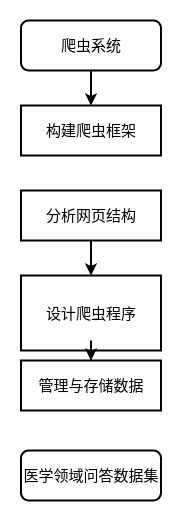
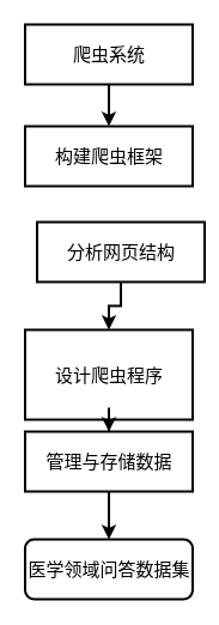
- <mxCell id="3" value="&lt;font style=&quot;font-size: 15px;&quot;&gt;爬虫系统&lt;/font&gt;" style="rounded=1;whiteSpace=wrap;html=1;strokeWidth=2;fillStyle=auto;gradientColor=none;absoluteArcSize=0;perimeterSpacing=0;glass=0;" vertex="1" parent="1"><mxGeometry x="20.5" y="20" width="140" height="50" as="geometry" /></mxCell>
+ <mxCell id="3" value="&lt;font style=&quot;font-size: 15px;&quot;&gt;爬虫系统&lt;/font&gt;" style="whiteSpace=wrap;html=1;strokeWidth=2;fillStyle=auto;gradientColor=none;absoluteArcSize=0;perimeterSpacing=0;glass=0;rounded=0;" vertex="1" parent="1"><mxGeometry x="20.5" y="20" width="140" height="50" as="geometry" /></mxCell>
- <mxCell id="5" value="&lt;span style=&quot;font-size: 15px;&quot;&gt;分析网页结构&lt;/span&gt;" style="rounded=0;whiteSpace=wrap;html=1;strokeWidth=2;" vertex="1" parent="1"><mxGeometry x="20.5" y="190" width="140" height="50" as="geometry" /></mxCell>
+ <mxCell id="5" value="&lt;span style=&quot;font-size: 15px;&quot;&gt;分析网页结构&lt;/span&gt;" style="rounded=0;whiteSpace=wrap;html=1;strokeWidth=2;" vertex="1" parent="1"><mxGeometry x="30.5" y="185" width="140" height="50" as="geometry" /></mxCell>
+ <mxCell id="9" style="edgeStyle=orthogonalEdgeStyle;rounded=0;orthogonalLoop=1;jettySize=auto;html=1;exitX=0.5;exitY=1;exitDx=0;exitDy=0;strokeWidth=2;entryX=0.5;entryY=0;entryDx=0;entryDy=0;" edge="1" parent="1" source="10" target="11"><mxGeometry relative="1" as="geometry"><mxPoint x="90.526" y="445" as="targetPoint" /></mxGeometry></mxCell>
